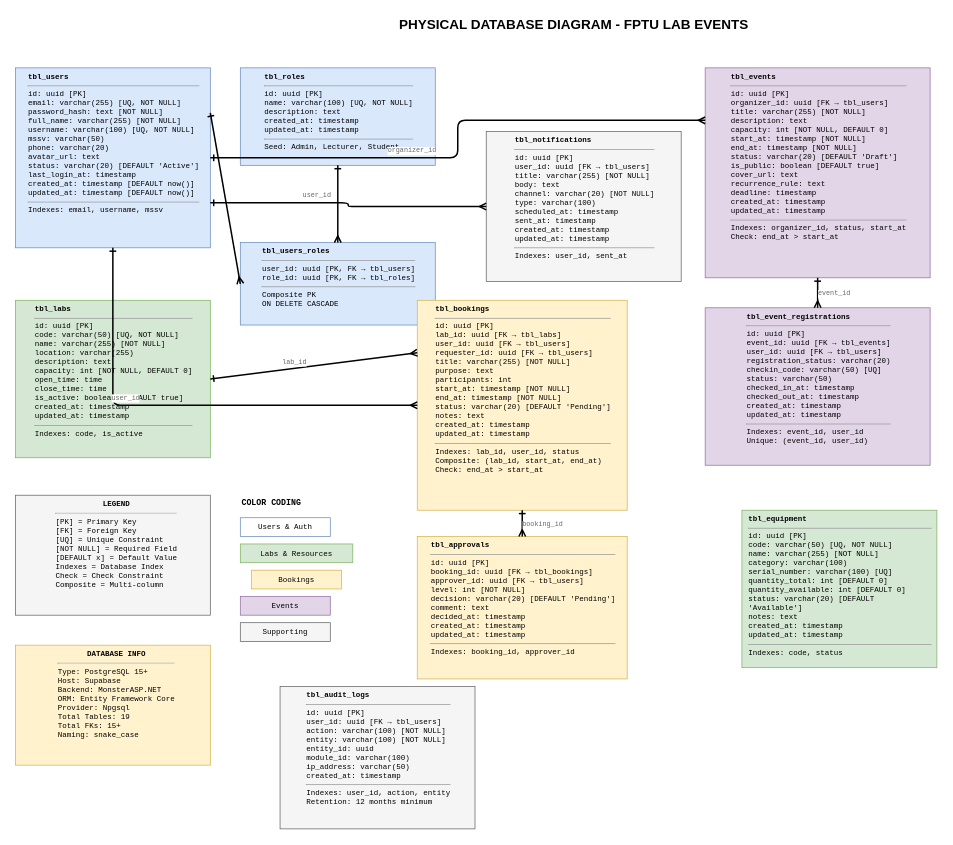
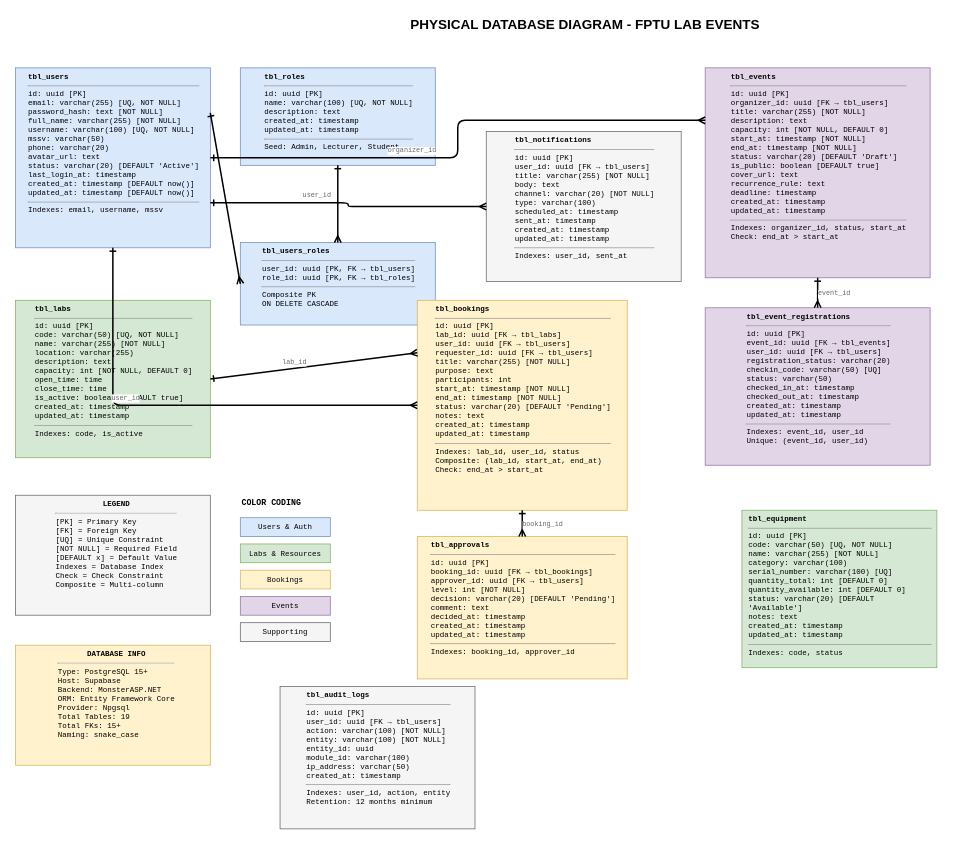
- <mxCell id="2" value="&lt;b&gt;&lt;font style=&quot;font-size: 18px;&quot;&gt;PHYSICAL DATABASE DIAGRAM - FPTU LAB EVENTS&lt;/font&gt;&lt;/b&gt;&lt;div&gt;&lt;br/&gt;&lt;/div&gt;" style="text;html=1;strokeColor=none;fillColor=none;align=center;verticalAlign=middle;whiteSpace=wrap;rounded=0;" parent="1" vertex="1"><mxGeometry x="365" y="20" width="800" height="40" as="geometry" /></mxCell>
+ <mxCell id="2" value="&lt;b&gt;&lt;font style=&quot;font-size: 18px;&quot;&gt;PHYSICAL DATABASE DIAGRAM - FPTU LAB EVENTS&lt;/font&gt;&lt;/b&gt;&lt;div&gt;&lt;br/&gt;&lt;/div&gt;" style="text;html=1;strokeColor=none;fillColor=none;align=center;verticalAlign=middle;whiteSpace=wrap;rounded=0;" parent="1" vertex="1"><mxGeometry x="380" y="20" width="800" height="40" as="geometry" /></mxCell>
- <mxCell id="31" value="Users &amp; Auth" style="rounded=0;whiteSpace=wrap;html=1;fillColor=#ffffff;strokeColor=#6c8ebf;fontSize=10;fontFamily=Courier New;" parent="1" vertex="1"><mxGeometry x="320" y="690" width="120" height="25" as="geometry" /></mxCell>
+ <mxCell id="31" value="Users &amp; Auth" style="rounded=0;whiteSpace=wrap;html=1;fillColor=#dae8fc;strokeColor=#6c8ebf;fontSize=10;fontFamily=Courier New;" parent="1" vertex="1"><mxGeometry x="320" y="690" width="120" height="25" as="geometry" /></mxCell>
- <mxCell id="32" value="Labs &amp; Resources" style="rounded=0;whiteSpace=wrap;html=1;fillColor=#d5e8d4;strokeColor=#82b366;fontSize=10;fontFamily=Courier New;" parent="1" vertex="1"><mxGeometry x="320" y="725" width="150" height="25" as="geometry" /></mxCell>
+ <mxCell id="32" value="Labs &amp; Resources" style="rounded=0;whiteSpace=wrap;html=1;fillColor=#d5e8d4;strokeColor=#82b366;fontSize=10;fontFamily=Courier New;" parent="1" vertex="1"><mxGeometry x="320" y="725" width="120" height="25" as="geometry" /></mxCell>
- <mxCell id="33" value="Bookings" style="rounded=0;whiteSpace=wrap;html=1;fillColor=#fff2cc;strokeColor=#d6b656;fontSize=10;fontFamily=Courier New;" parent="1" vertex="1"><mxGeometry x="335" y="760" width="120" height="25" as="geometry" /></mxCell>
+ <mxCell id="33" value="Bookings" style="rounded=0;whiteSpace=wrap;html=1;fillColor=#fff2cc;strokeColor=#d6b656;fontSize=10;fontFamily=Courier New;" parent="1" vertex="1"><mxGeometry x="320" y="760" width="120" height="25" as="geometry" /></mxCell>
